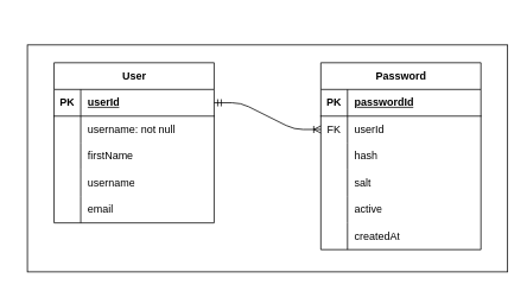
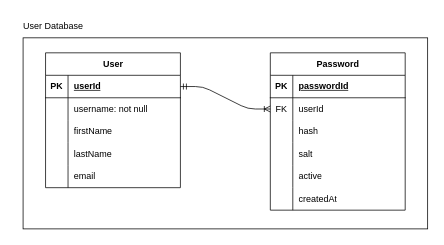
+ <mxCell id="39" value="User Database" style="text;html=1;align=center;verticalAlign=middle;resizable=0;points=[];autosize=1;strokeColor=none;fillColor=none;" parent="1" vertex="1"><mxGeometry x="20" y="20" width="100" height="30" as="geometry" /></mxCell>
- <mxCell id="15" value="&lt;div&gt;username&lt;/div&gt;" style="shape=partialRectangle;connectable=1;fillColor=none;top=0;left=0;bottom=0;right=0;align=left;spacingLeft=6;overflow=hidden;whiteSpace=wrap;html=1;movable=1;resizable=1;rotatable=1;deletable=1;editable=1;" parent="13" vertex="1"><mxGeometry x="30" width="150" height="30" as="geometry"><mxRectangle width="150" height="30" as="alternateBounds" /></mxGeometry></mxCell>
+ <mxCell id="15" value="&lt;div&gt;lastName&lt;/div&gt;" style="shape=partialRectangle;connectable=1;fillColor=none;top=0;left=0;bottom=0;right=0;align=left;spacingLeft=6;overflow=hidden;whiteSpace=wrap;html=1;movable=1;resizable=1;rotatable=1;deletable=1;editable=1;" parent="13" vertex="1"><mxGeometry x="30" width="150" height="30" as="geometry"><mxRectangle width="150" height="30" as="alternateBounds" /></mxGeometry></mxCell>
